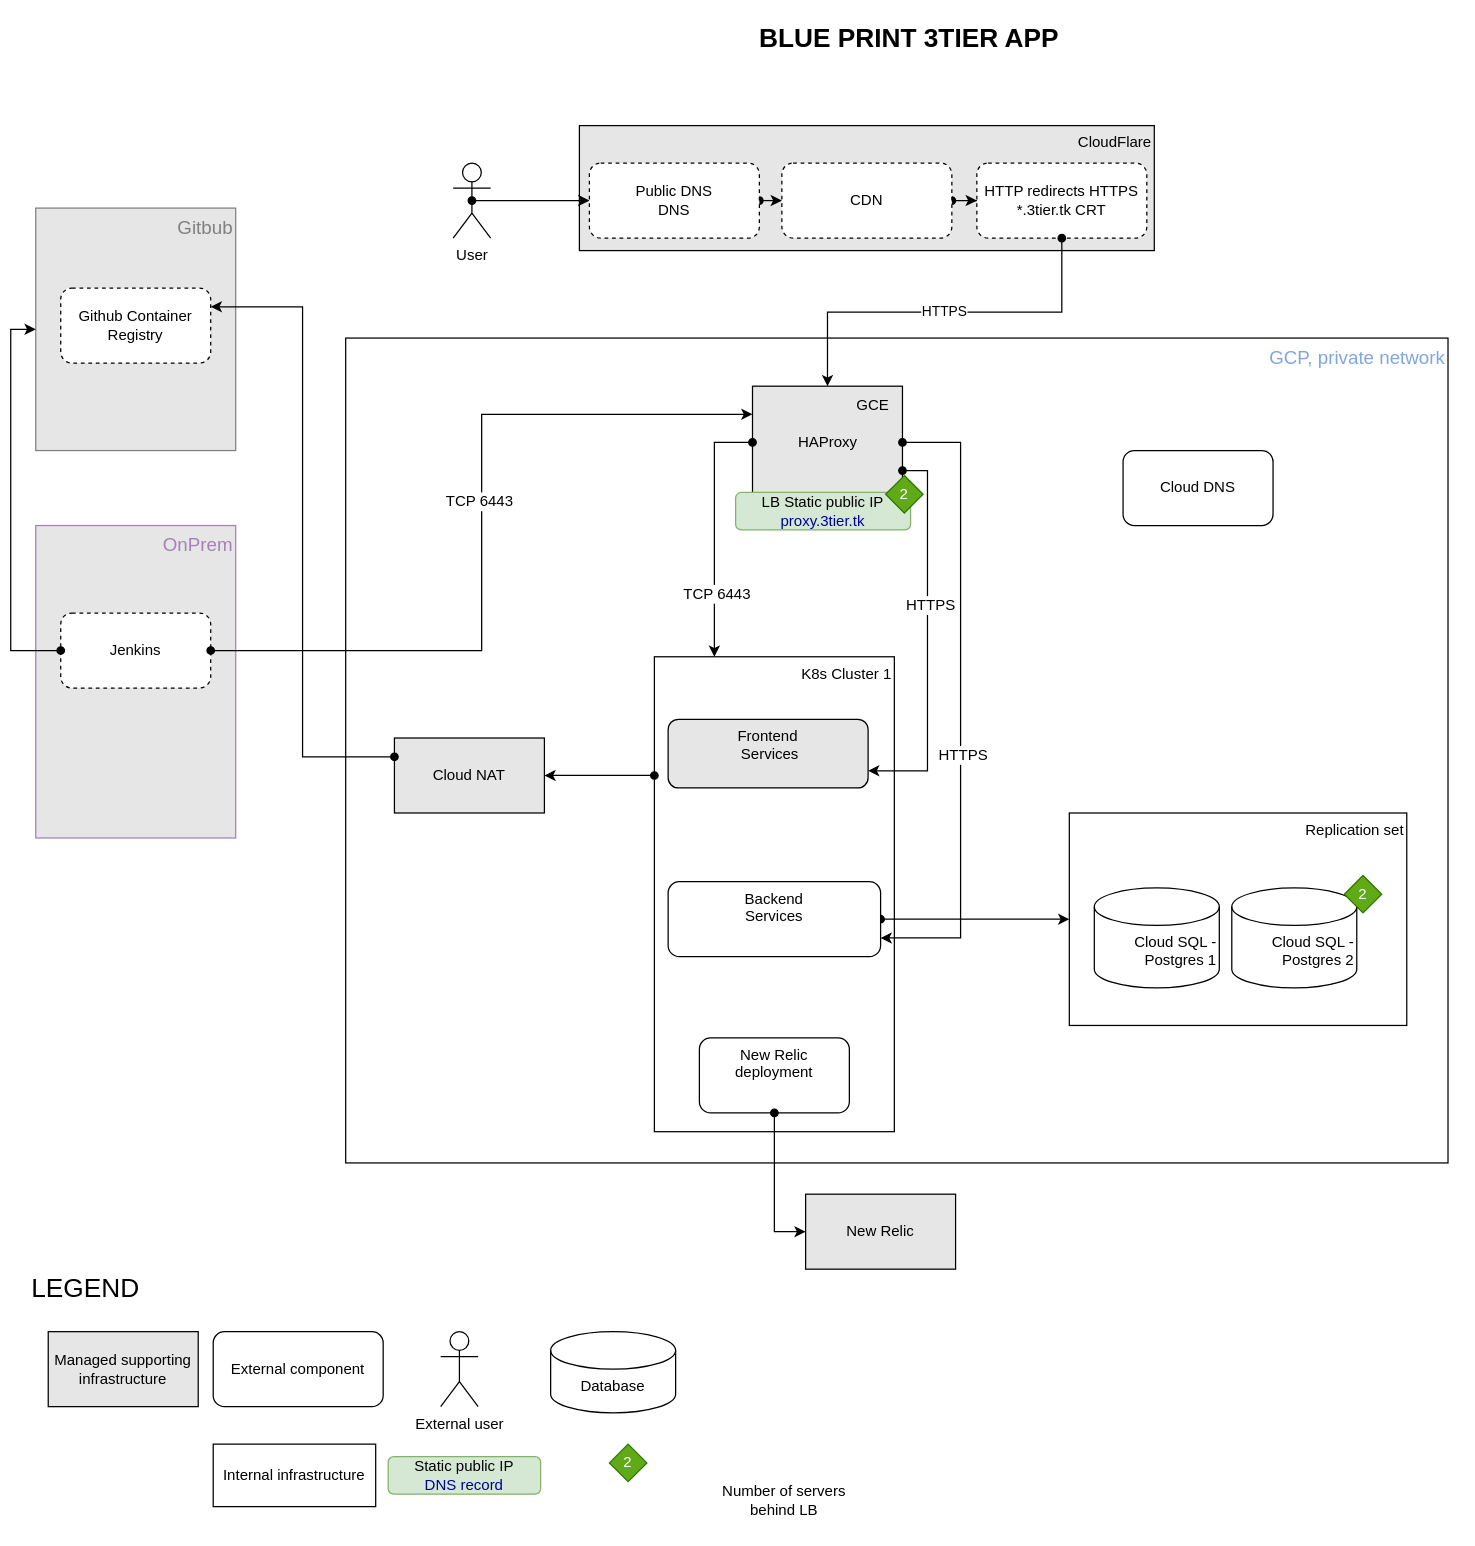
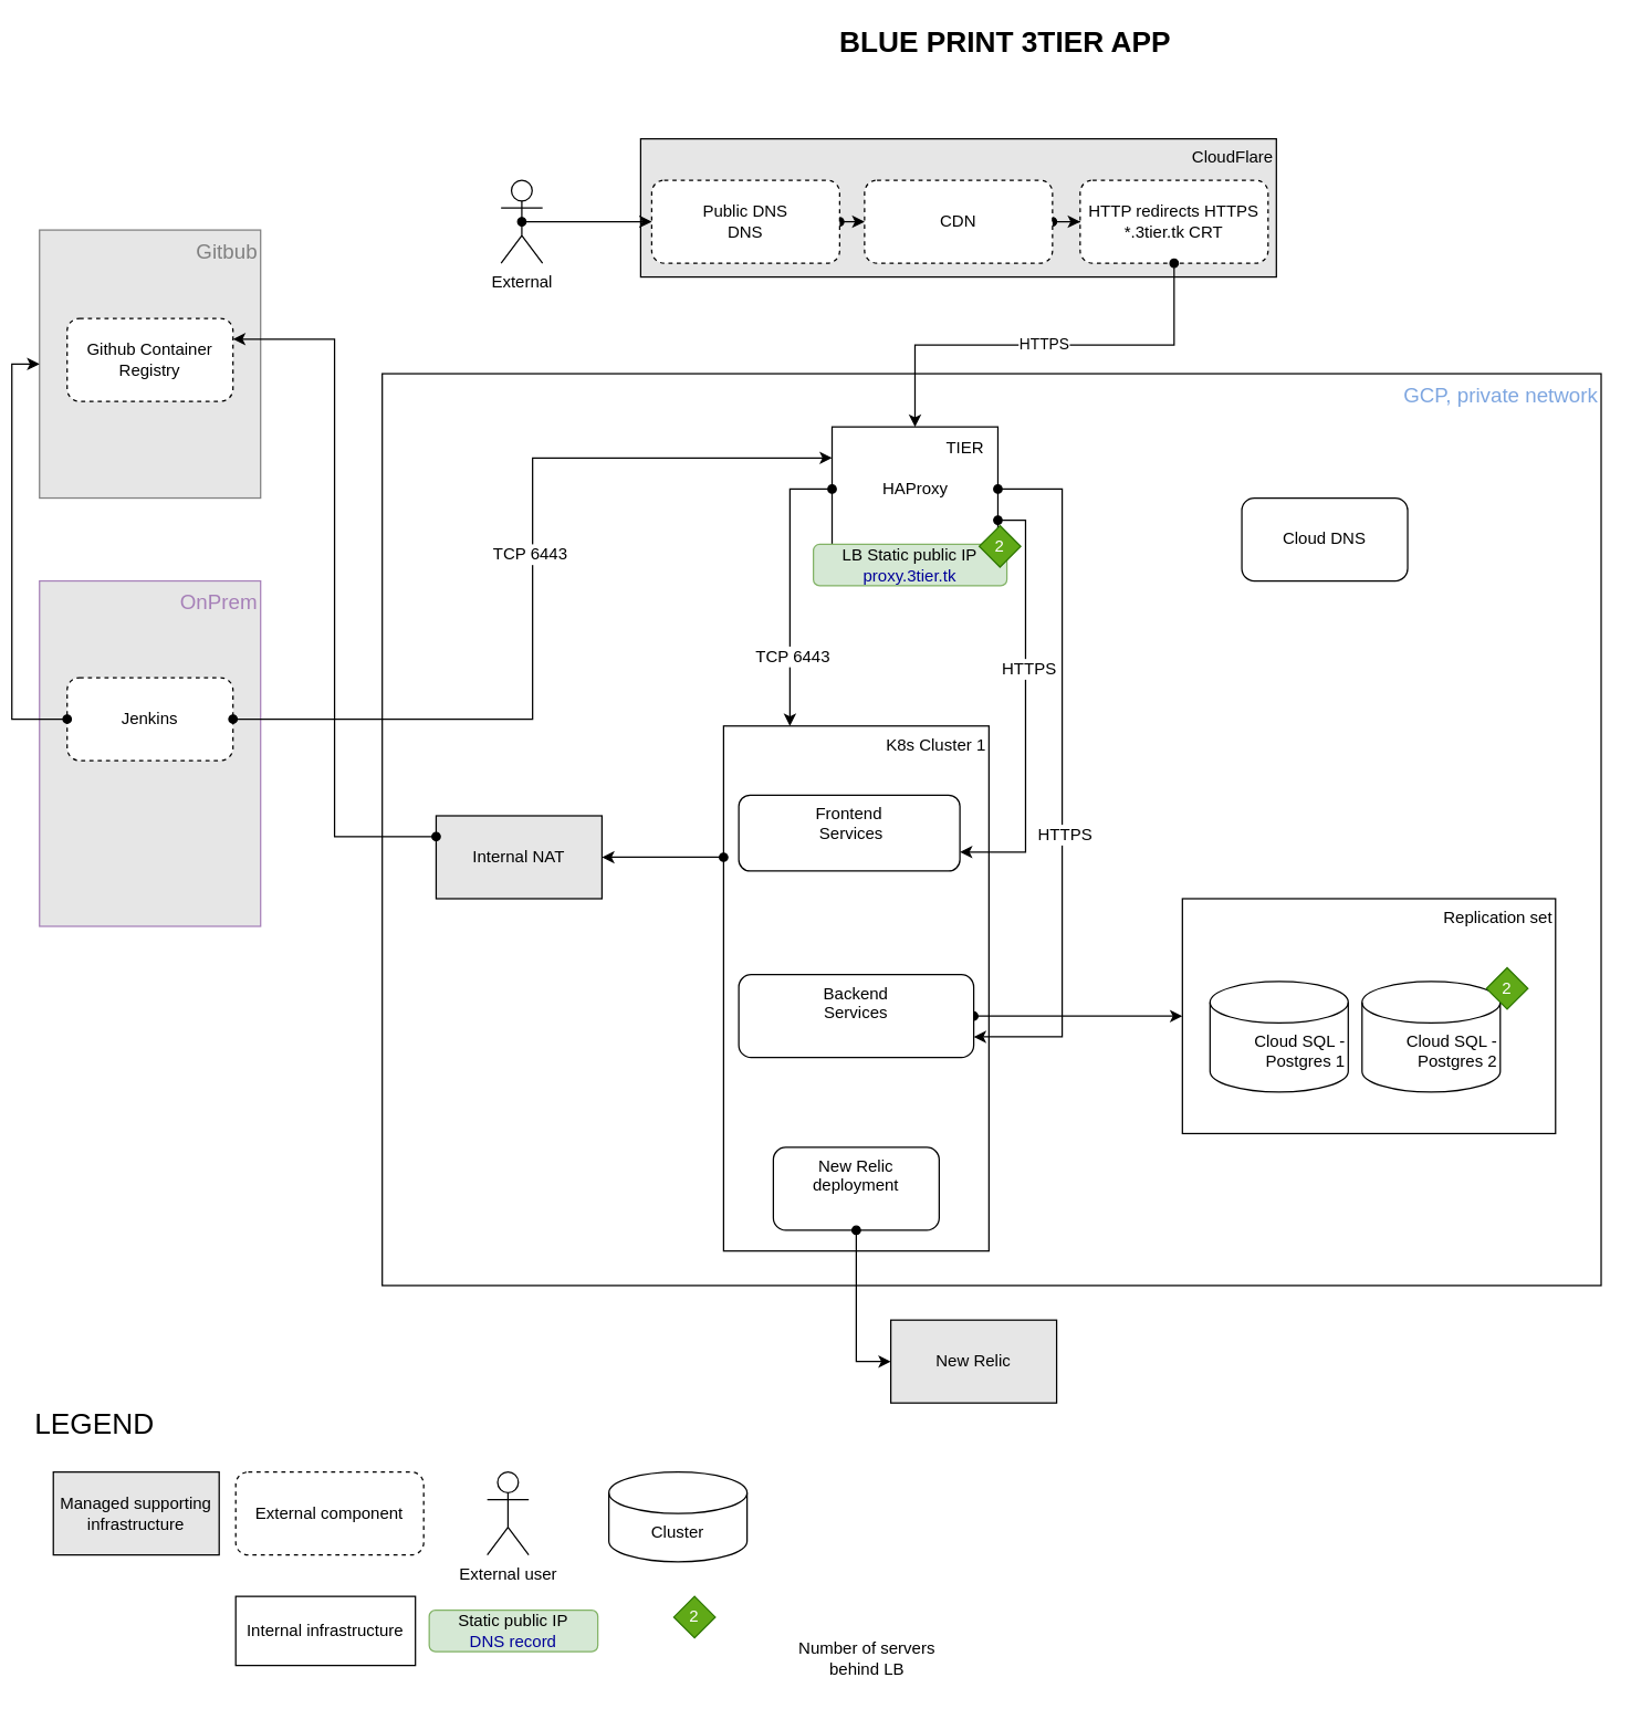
- <mxCell id="9" value="&lt;div&gt;User&lt;br&gt;&lt;/div&gt;" style="shape=umlActor;verticalLabelPosition=bottom;verticalAlign=top;html=1;outlineConnect=0;" vertex="1" parent="1"><mxGeometry x="354" y="130" width="30" height="60" as="geometry" /></mxCell>
+ <mxCell id="9" value="&lt;div&gt;External&lt;br&gt;&lt;/div&gt;" style="shape=umlActor;verticalLabelPosition=bottom;verticalAlign=top;html=1;outlineConnect=0;" vertex="1" parent="1"><mxGeometry x="354" y="130" width="30" height="60" as="geometry" /></mxCell>
- <mxCell id="50" value="&lt;div&gt;GCE&lt;/div&gt;" style="text;html=1;strokeColor=none;fillColor=none;align=center;verticalAlign=middle;whiteSpace=wrap;rounded=0;glass=0;labelBackgroundColor=none;fontSize=12;fontColor=#000000;" vertex="1" parent="1"><mxGeometry x="660" y="308.5" width="60" height="30" as="geometry" /></mxCell>
+ <mxCell id="50" value="&lt;div&gt;TIER&lt;/div&gt;" style="text;html=1;strokeColor=none;fillColor=none;align=center;verticalAlign=middle;whiteSpace=wrap;rounded=0;glass=0;labelBackgroundColor=none;fontSize=12;fontColor=#000000;" vertex="1" parent="1"><mxGeometry x="660" y="308.5" width="60" height="30" as="geometry" /></mxCell>
- <mxCell id="8" value="HAProxy" style="rounded=0;whiteSpace=wrap;html=1;fillColor=#e6e6e6;" vertex="1" parent="1"><mxGeometry x="593.5" y="308.5" width="120" height="90" as="geometry" /></mxCell>
+ <mxCell id="8" value="HAProxy" style="rounded=0;whiteSpace=wrap;html=1;" vertex="1" parent="1"><mxGeometry x="593.5" y="308.5" width="120" height="90" as="geometry" /></mxCell>
- <mxCell id="4" value="&lt;div&gt;Frontend&lt;/div&gt;&lt;div&gt;&amp;nbsp;Services&lt;/div&gt;" style="rounded=1;whiteSpace=wrap;html=1;verticalAlign=top;fillColor=#e6e6e6;" vertex="1" parent="1"><mxGeometry x="526" y="575" width="160" height="55" as="geometry" /></mxCell>
+ <mxCell id="4" value="&lt;div&gt;Frontend&lt;/div&gt;&lt;div&gt;&amp;nbsp;Services&lt;/div&gt;" style="rounded=1;whiteSpace=wrap;html=1;verticalAlign=top;" vertex="1" parent="1"><mxGeometry x="526" y="575" width="160" height="55" as="geometry" /></mxCell>
- <mxCell id="37" value="Cloud NAT" style="rounded=0;whiteSpace=wrap;html=1;glass=0;fontSize=12;fontColor=#000000;strokeColor=#000000;gradientColor=none;fillColor=#E6E6E6;" vertex="1" parent="1"><mxGeometry x="307" y="590" width="120" height="60" as="geometry" /></mxCell>
+ <mxCell id="37" value="Internal NAT" style="rounded=0;whiteSpace=wrap;html=1;glass=0;fontSize=12;fontColor=#000000;strokeColor=#000000;gradientColor=none;fillColor=#E6E6E6;" vertex="1" parent="1"><mxGeometry x="307" y="590" width="120" height="60" as="geometry" /></mxCell>
- <mxCell id="29" value="External component" style="rounded=1;whiteSpace=wrap;html=1;dashed=0;" vertex="1" parent="1"><mxGeometry x="162" y="1065" width="136" height="60" as="geometry" /></mxCell>
+ <mxCell id="29" value="External component" style="rounded=1;whiteSpace=wrap;html=1;dashed=1;" vertex="1" parent="1"><mxGeometry x="162" y="1065" width="136" height="60" as="geometry" /></mxCell>
- <mxCell id="30" value="Database" style="shape=cylinder3;whiteSpace=wrap;html=1;boundedLbl=1;backgroundOutline=1;size=15;rounded=0;glass=0;fontSize=12;fontColor=#000000;strokeColor=#000000;gradientColor=none;align=center;verticalAlign=top;labelPosition=center;verticalLabelPosition=middle;" vertex="1" parent="1"><mxGeometry x="432" y="1065" width="100" height="65" as="geometry" /></mxCell>
+ <mxCell id="30" value="Cluster" style="shape=cylinder3;whiteSpace=wrap;html=1;boundedLbl=1;backgroundOutline=1;size=15;rounded=0;glass=0;fontSize=12;fontColor=#000000;strokeColor=#000000;gradientColor=none;align=center;verticalAlign=top;labelPosition=center;verticalLabelPosition=middle;" vertex="1" parent="1"><mxGeometry x="432" y="1065" width="100" height="65" as="geometry" /></mxCell>
